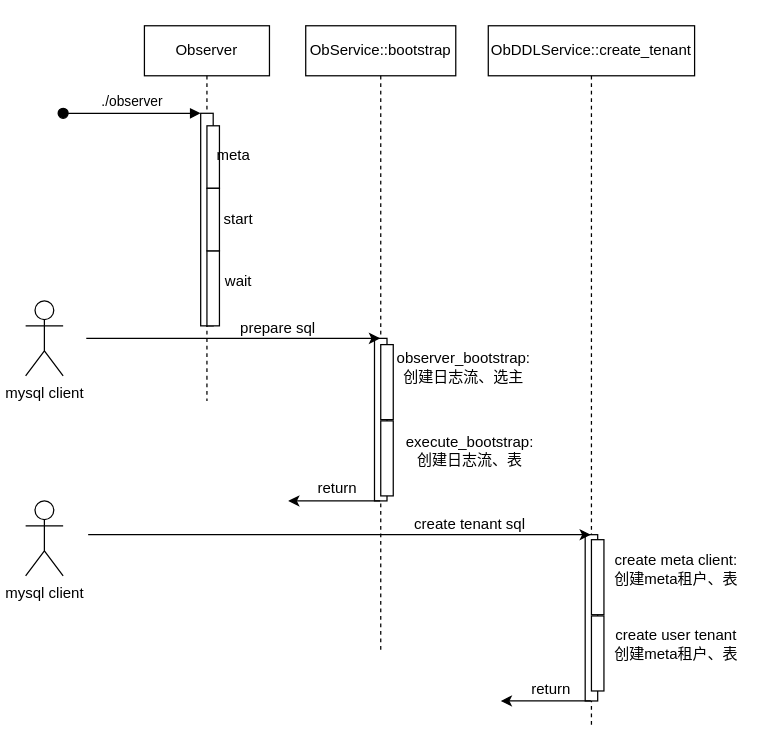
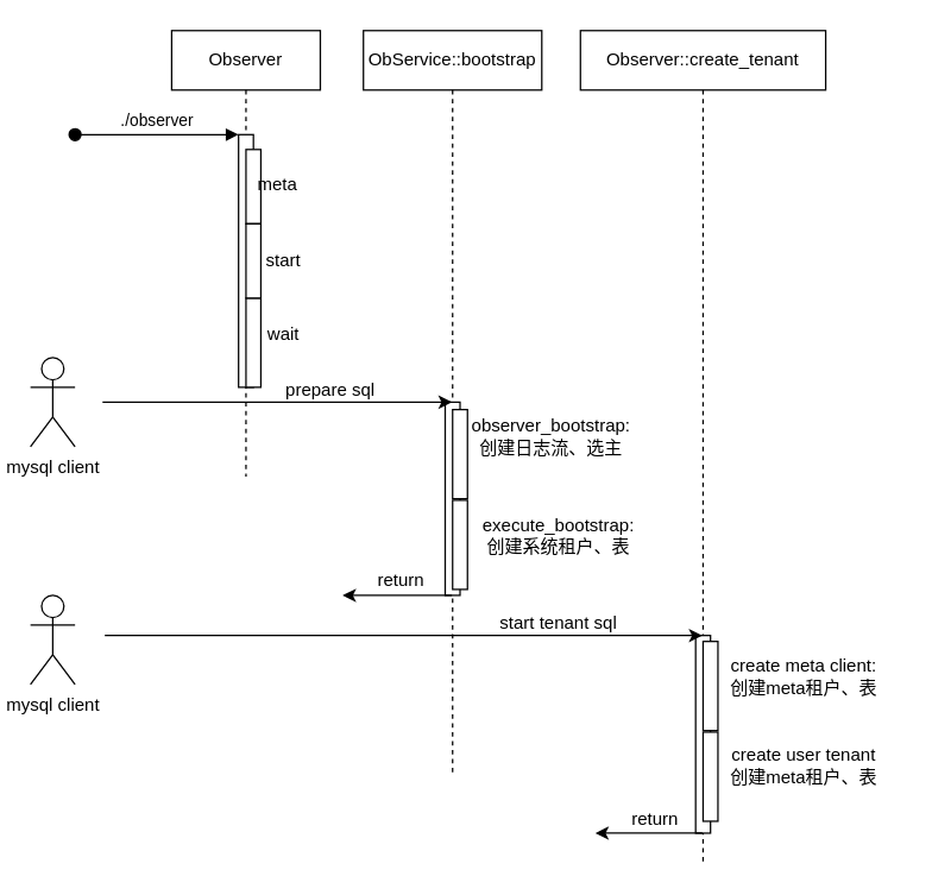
- <mxCell id="15" value="&lt;div data-docx-has-block-data=&quot;false&quot; data-page-id=&quot;CHfbdJ158oKmKKxTDB1cQosknrW&quot;&gt;&lt;div class=&quot;old-record-id-IgtFdN6Iko3XxbxAwm1cqpuun3d&quot;&gt;ObDDLService::create_tenant&lt;/div&gt;&lt;/div&gt;" style="shape=umlLifeline;perimeter=lifelinePerimeter;whiteSpace=wrap;html=1;container=0;dropTarget=0;collapsible=0;recursiveResize=0;outlineConnect=0;portConstraint=eastwest;newEdgeStyle={&quot;edgeStyle&quot;:&quot;elbowEdgeStyle&quot;,&quot;elbow&quot;:&quot;vertical&quot;,&quot;curved&quot;:0,&quot;rounded&quot;:0};" vertex="1" parent="1"><mxGeometry x="390" y="20" width="165" height="560" as="geometry" /></mxCell>
+ <mxCell id="15" value="&lt;div data-docx-has-block-data=&quot;false&quot; data-page-id=&quot;CHfbdJ158oKmKKxTDB1cQosknrW&quot;&gt;&lt;div class=&quot;old-record-id-IgtFdN6Iko3XxbxAwm1cqpuun3d&quot;&gt;Observer::create_tenant&lt;/div&gt;&lt;/div&gt;" style="shape=umlLifeline;perimeter=lifelinePerimeter;whiteSpace=wrap;html=1;container=0;dropTarget=0;collapsible=0;recursiveResize=0;outlineConnect=0;portConstraint=eastwest;newEdgeStyle={&quot;edgeStyle&quot;:&quot;elbowEdgeStyle&quot;,&quot;elbow&quot;:&quot;vertical&quot;,&quot;curved&quot;:0,&quot;rounded&quot;:0};" vertex="1" parent="1"><mxGeometry x="390" y="20" width="165" height="560" as="geometry" /></mxCell>
- <mxCell id="23" value="execute_bootstrap:&lt;br&gt;创建日志流、表" style="text;html=1;align=center;verticalAlign=middle;resizable=0;points=[];autosize=1;strokeColor=none;fillColor=none;" vertex="1" parent="1"><mxGeometry x="310" y="340" width="130" height="40" as="geometry" /></mxCell>
+ <mxCell id="23" value="execute_bootstrap:&lt;br&gt;创建系统租户、表" style="text;html=1;align=center;verticalAlign=middle;resizable=0;points=[];autosize=1;strokeColor=none;fillColor=none;" vertex="1" parent="1"><mxGeometry x="310" y="340" width="130" height="40" as="geometry" /></mxCell>
- <mxCell id="27" value="create tenant sql" style="text;html=1;align=center;verticalAlign=middle;resizable=0;points=[];autosize=1;strokeColor=none;fillColor=none;" vertex="1" parent="1"><mxGeometry x="320" y="404" width="110" height="30" as="geometry" /></mxCell>
+ <mxCell id="27" value="start tenant sql" style="text;html=1;align=center;verticalAlign=middle;resizable=0;points=[];autosize=1;strokeColor=none;fillColor=none;" vertex="1" parent="1"><mxGeometry x="320" y="404" width="110" height="30" as="geometry" /></mxCell>
